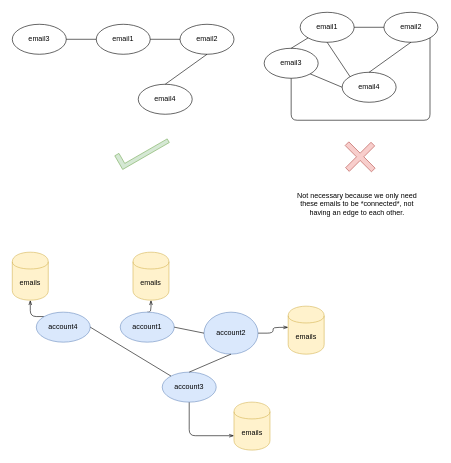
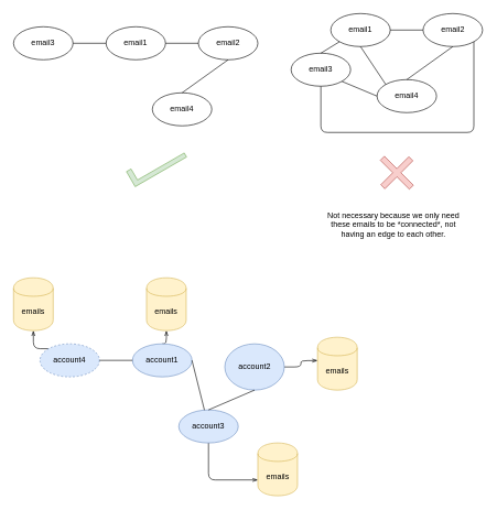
- <mxCell id="31" value="account4" style="ellipse;whiteSpace=wrap;html=1;fillColor=#dae8fc;strokeColor=#6c8ebf;" vertex="1" parent="1"><mxGeometry x="60" y="520" width="90" height="50" as="geometry" /></mxCell>
+ <mxCell id="31" value="account4" style="ellipse;whiteSpace=wrap;html=1;fillColor=#dae8fc;strokeColor=#6c8ebf;dashed=1;" vertex="1" parent="1"><mxGeometry x="60" y="520" width="90" height="50" as="geometry" /></mxCell>
- <mxCell id="28" value="" style="endArrow=none;html=1;exitX=1;exitY=0.5;exitDx=0;exitDy=0;entryX=0;entryY=0.5;entryDx=0;entryDy=0;" edge="1" parent="1" source="23" target="25"><mxGeometry width="50" height="50" relative="1" as="geometry"><mxPoint x="280" y="540" as="sourcePoint" /><mxPoint x="330" y="490" as="targetPoint" /></mxGeometry></mxCell>
+ <mxCell id="28" value="" style="endArrow=none;html=1;exitX=1;exitY=0.5;exitDx=0;exitDy=0;" edge="1" parent="1" source="23" target="27"><mxGeometry width="50" height="50" relative="1" as="geometry"><mxPoint x="280" y="540" as="sourcePoint" /><mxPoint x="330" y="490" as="targetPoint" /></mxGeometry></mxCell>
- <mxCell id="32" value="" style="endArrow=none;html=1;exitX=1;exitY=0.5;exitDx=0;exitDy=0;" edge="1" parent="1" source="31" target="27"><mxGeometry width="50" height="50" relative="1" as="geometry"><mxPoint x="150.33" y="510" as="sourcePoint" /><mxPoint x="200" y="510" as="targetPoint" /></mxGeometry></mxCell>
+ <mxCell id="32" value="" style="endArrow=none;html=1;exitX=1;exitY=0.5;exitDx=0;exitDy=0;entryX=0;entryY=0.5;entryDx=0;entryDy=0;" edge="1" parent="1" source="31" target="23"><mxGeometry width="50" height="50" relative="1" as="geometry"><mxPoint x="150.33" y="510" as="sourcePoint" /><mxPoint x="200" y="510" as="targetPoint" /></mxGeometry></mxCell>
